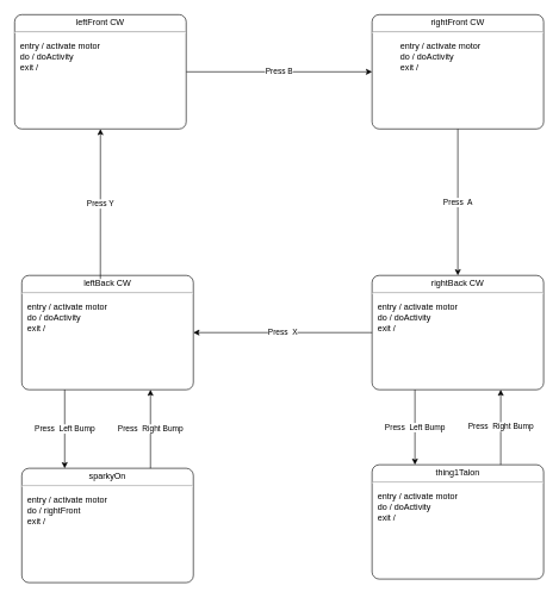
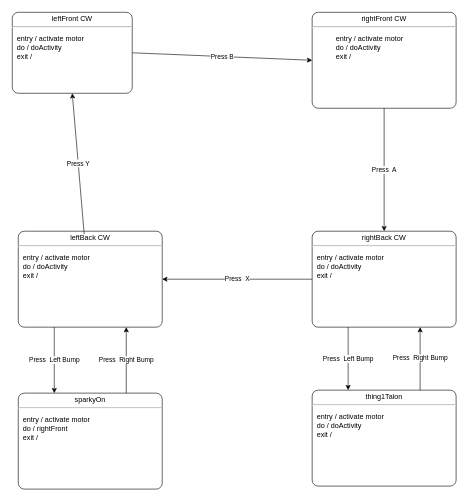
- <mxCell id="3" value="&lt;p style=&quot;margin:0px;margin-top:4px;text-align:center;&quot;&gt;leftFront CW&lt;br&gt;&lt;/p&gt;&lt;hr&gt;&lt;p&gt;&lt;/p&gt;&lt;p style=&quot;margin:0px;margin-left:8px;text-align:left;&quot;&gt;entry / activate motor&lt;br&gt;do / doActivity&lt;br&gt;exit /&amp;nbsp;&lt;/p&gt;" style="shape=mxgraph.sysml.simpleState;html=1;overflow=fill;whiteSpace=wrap;align=center;" parent="1" vertex="1"><mxGeometry x="20" y="20" width="240" height="160" as="geometry" /></mxCell>
+ <mxCell id="3" value="&lt;p style=&quot;margin:0px;margin-top:4px;text-align:center;&quot;&gt;leftFront CW&lt;br&gt;&lt;/p&gt;&lt;hr&gt;&lt;p&gt;&lt;/p&gt;&lt;p style=&quot;margin:0px;margin-left:8px;text-align:left;&quot;&gt;entry / activate motor&lt;br&gt;do / doActivity&lt;br&gt;exit /&amp;nbsp;&lt;/p&gt;" style="shape=mxgraph.sysml.simpleState;html=1;overflow=fill;whiteSpace=wrap;align=center;" parent="1" vertex="1"><mxGeometry x="20" y="20" width="200" height="135" as="geometry" /></mxCell>
